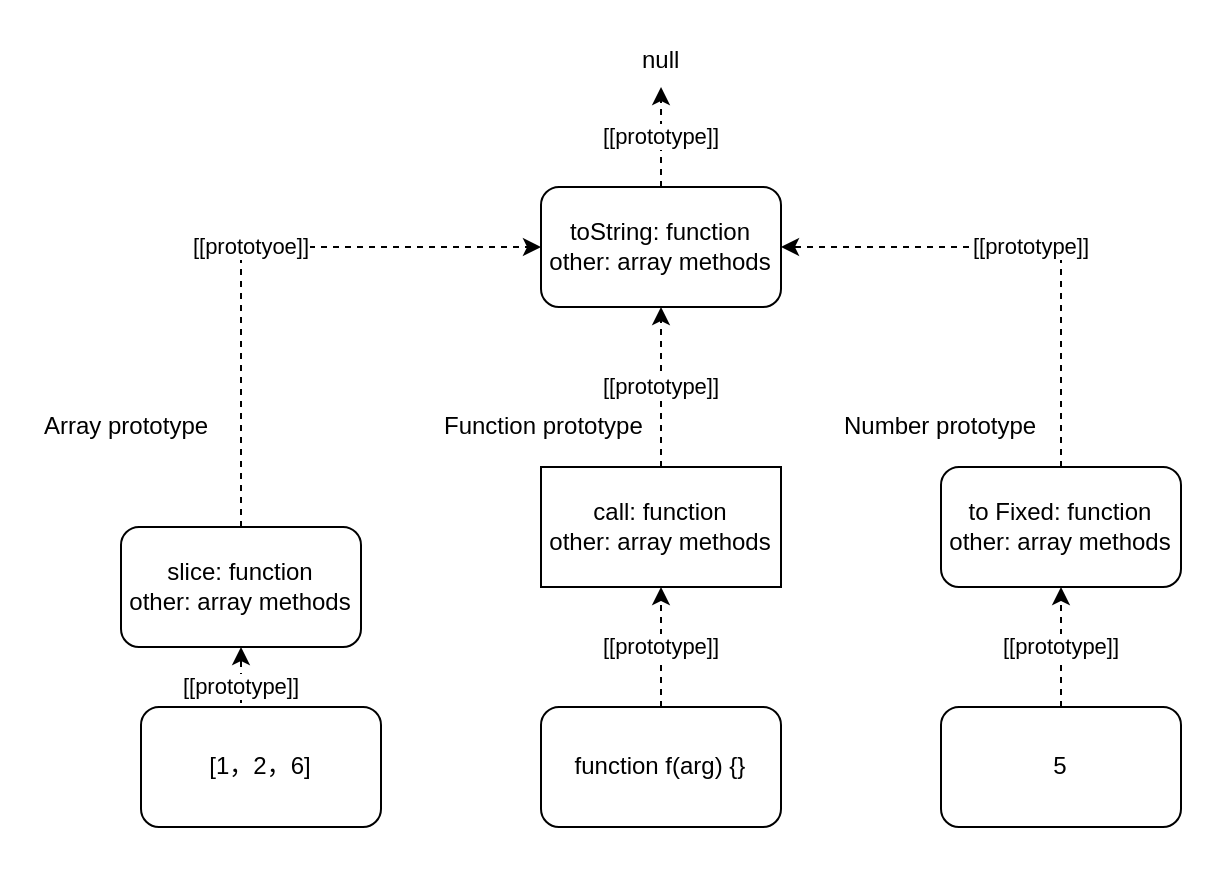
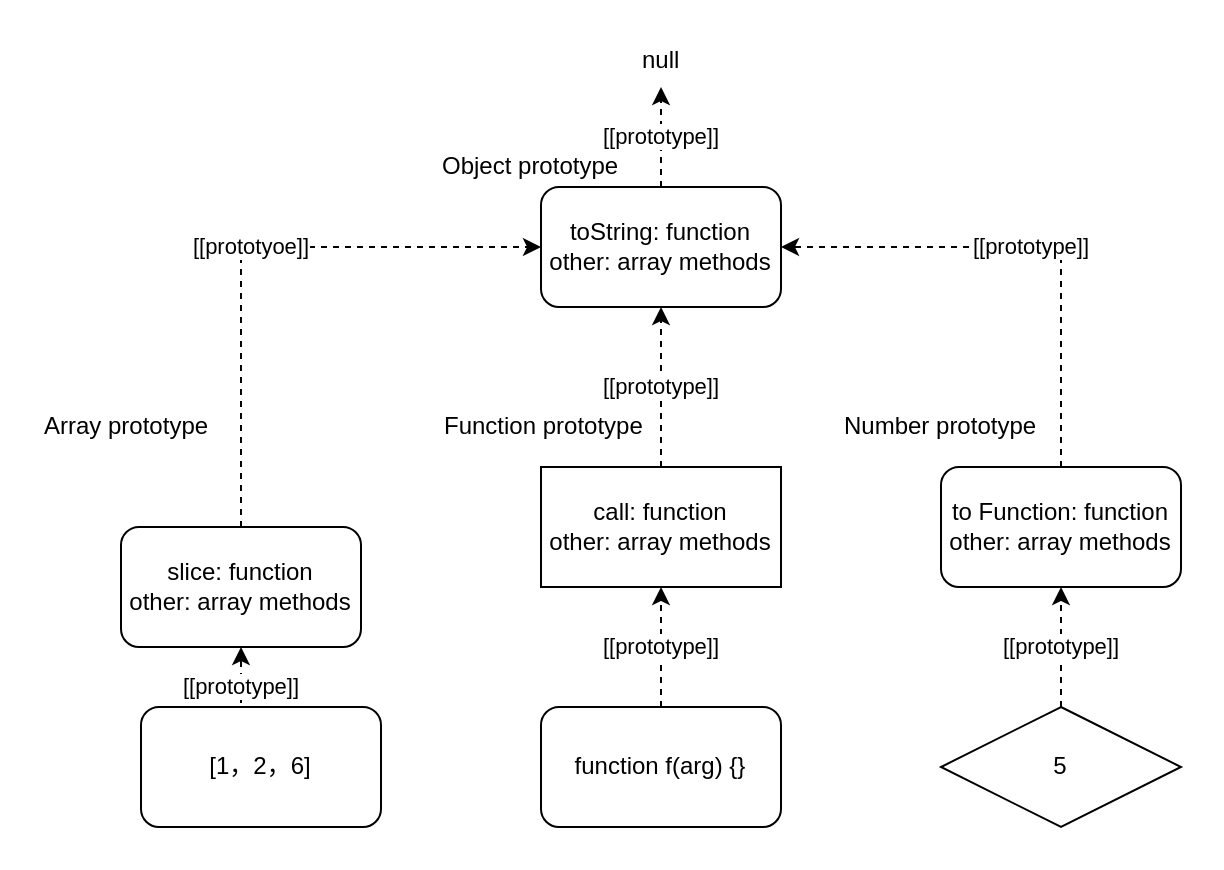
+ <mxCell id="10" value="Object prototype" style="text;html=1;resizable=0;points=[];autosize=1;align=left;verticalAlign=top;spacingTop=-4;" vertex="1" parent="1"><mxGeometry x="219" y="73" width="100" height="20" as="geometry" /></mxCell>
- <mxCell id="19" value="to Fixed: function&lt;br&gt;other: array methods" style="rounded=1;whiteSpace=wrap;html=1;" vertex="1" parent="1"><mxGeometry x="470" y="233" width="120" height="60" as="geometry" /></mxCell>
+ <mxCell id="19" value="to Function: function&lt;br&gt;other: array methods" style="rounded=1;whiteSpace=wrap;html=1;" vertex="1" parent="1"><mxGeometry x="470" y="233" width="120" height="60" as="geometry" /></mxCell>
- <mxCell id="17" value="5" style="rounded=1;whiteSpace=wrap;html=1;" vertex="1" parent="1"><mxGeometry x="470" y="353" width="120" height="60" as="geometry" /></mxCell>
+ <mxCell id="17" value="5" style="rhombus;whiteSpace=wrap;html=1;" vertex="1" parent="1"><mxGeometry x="470" y="353" width="120" height="60" as="geometry" /></mxCell>
